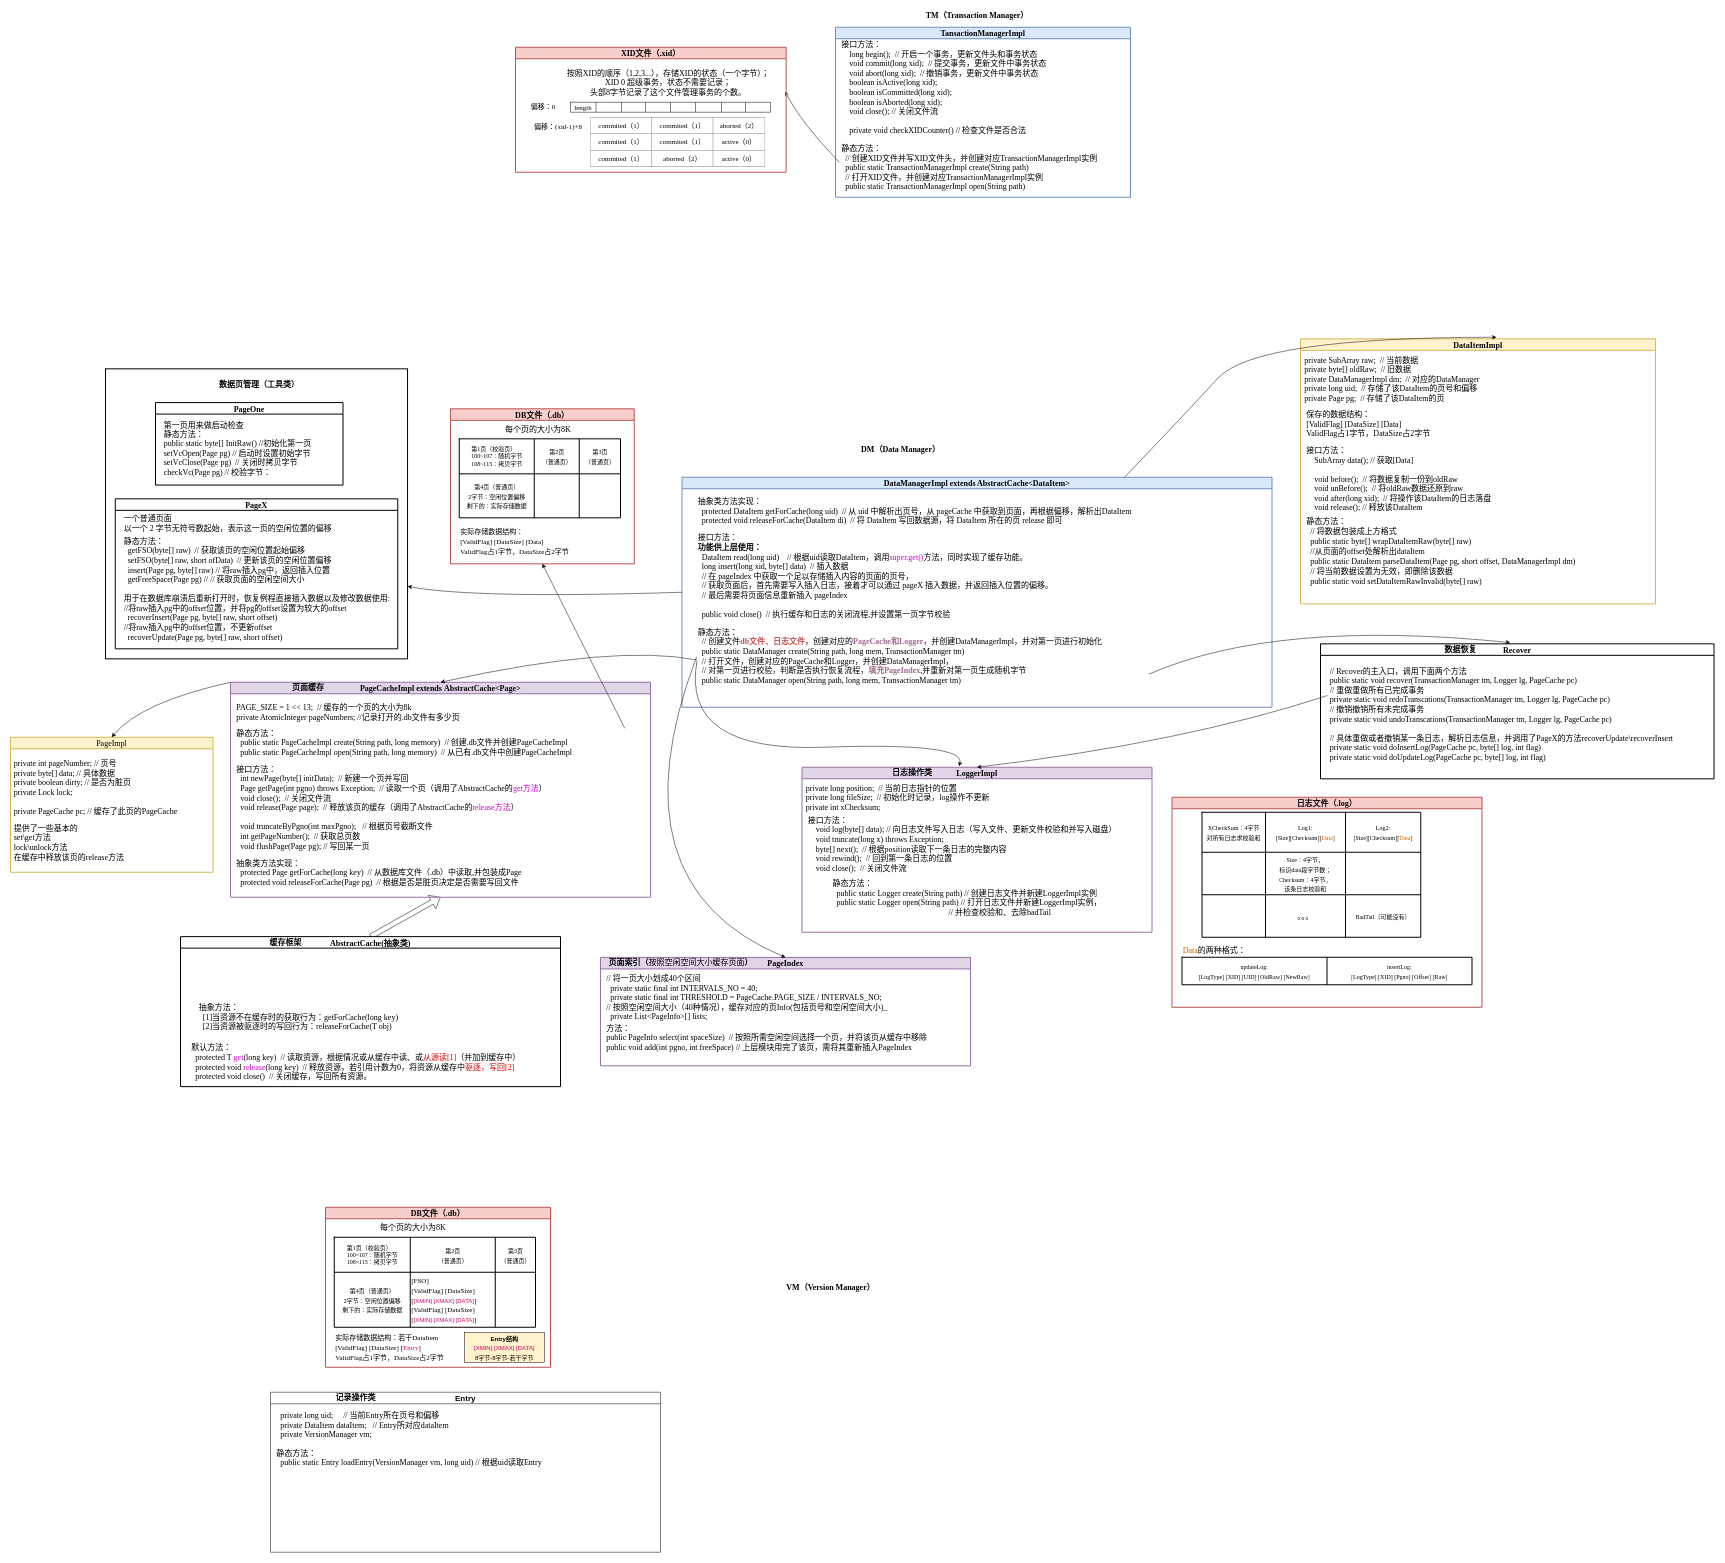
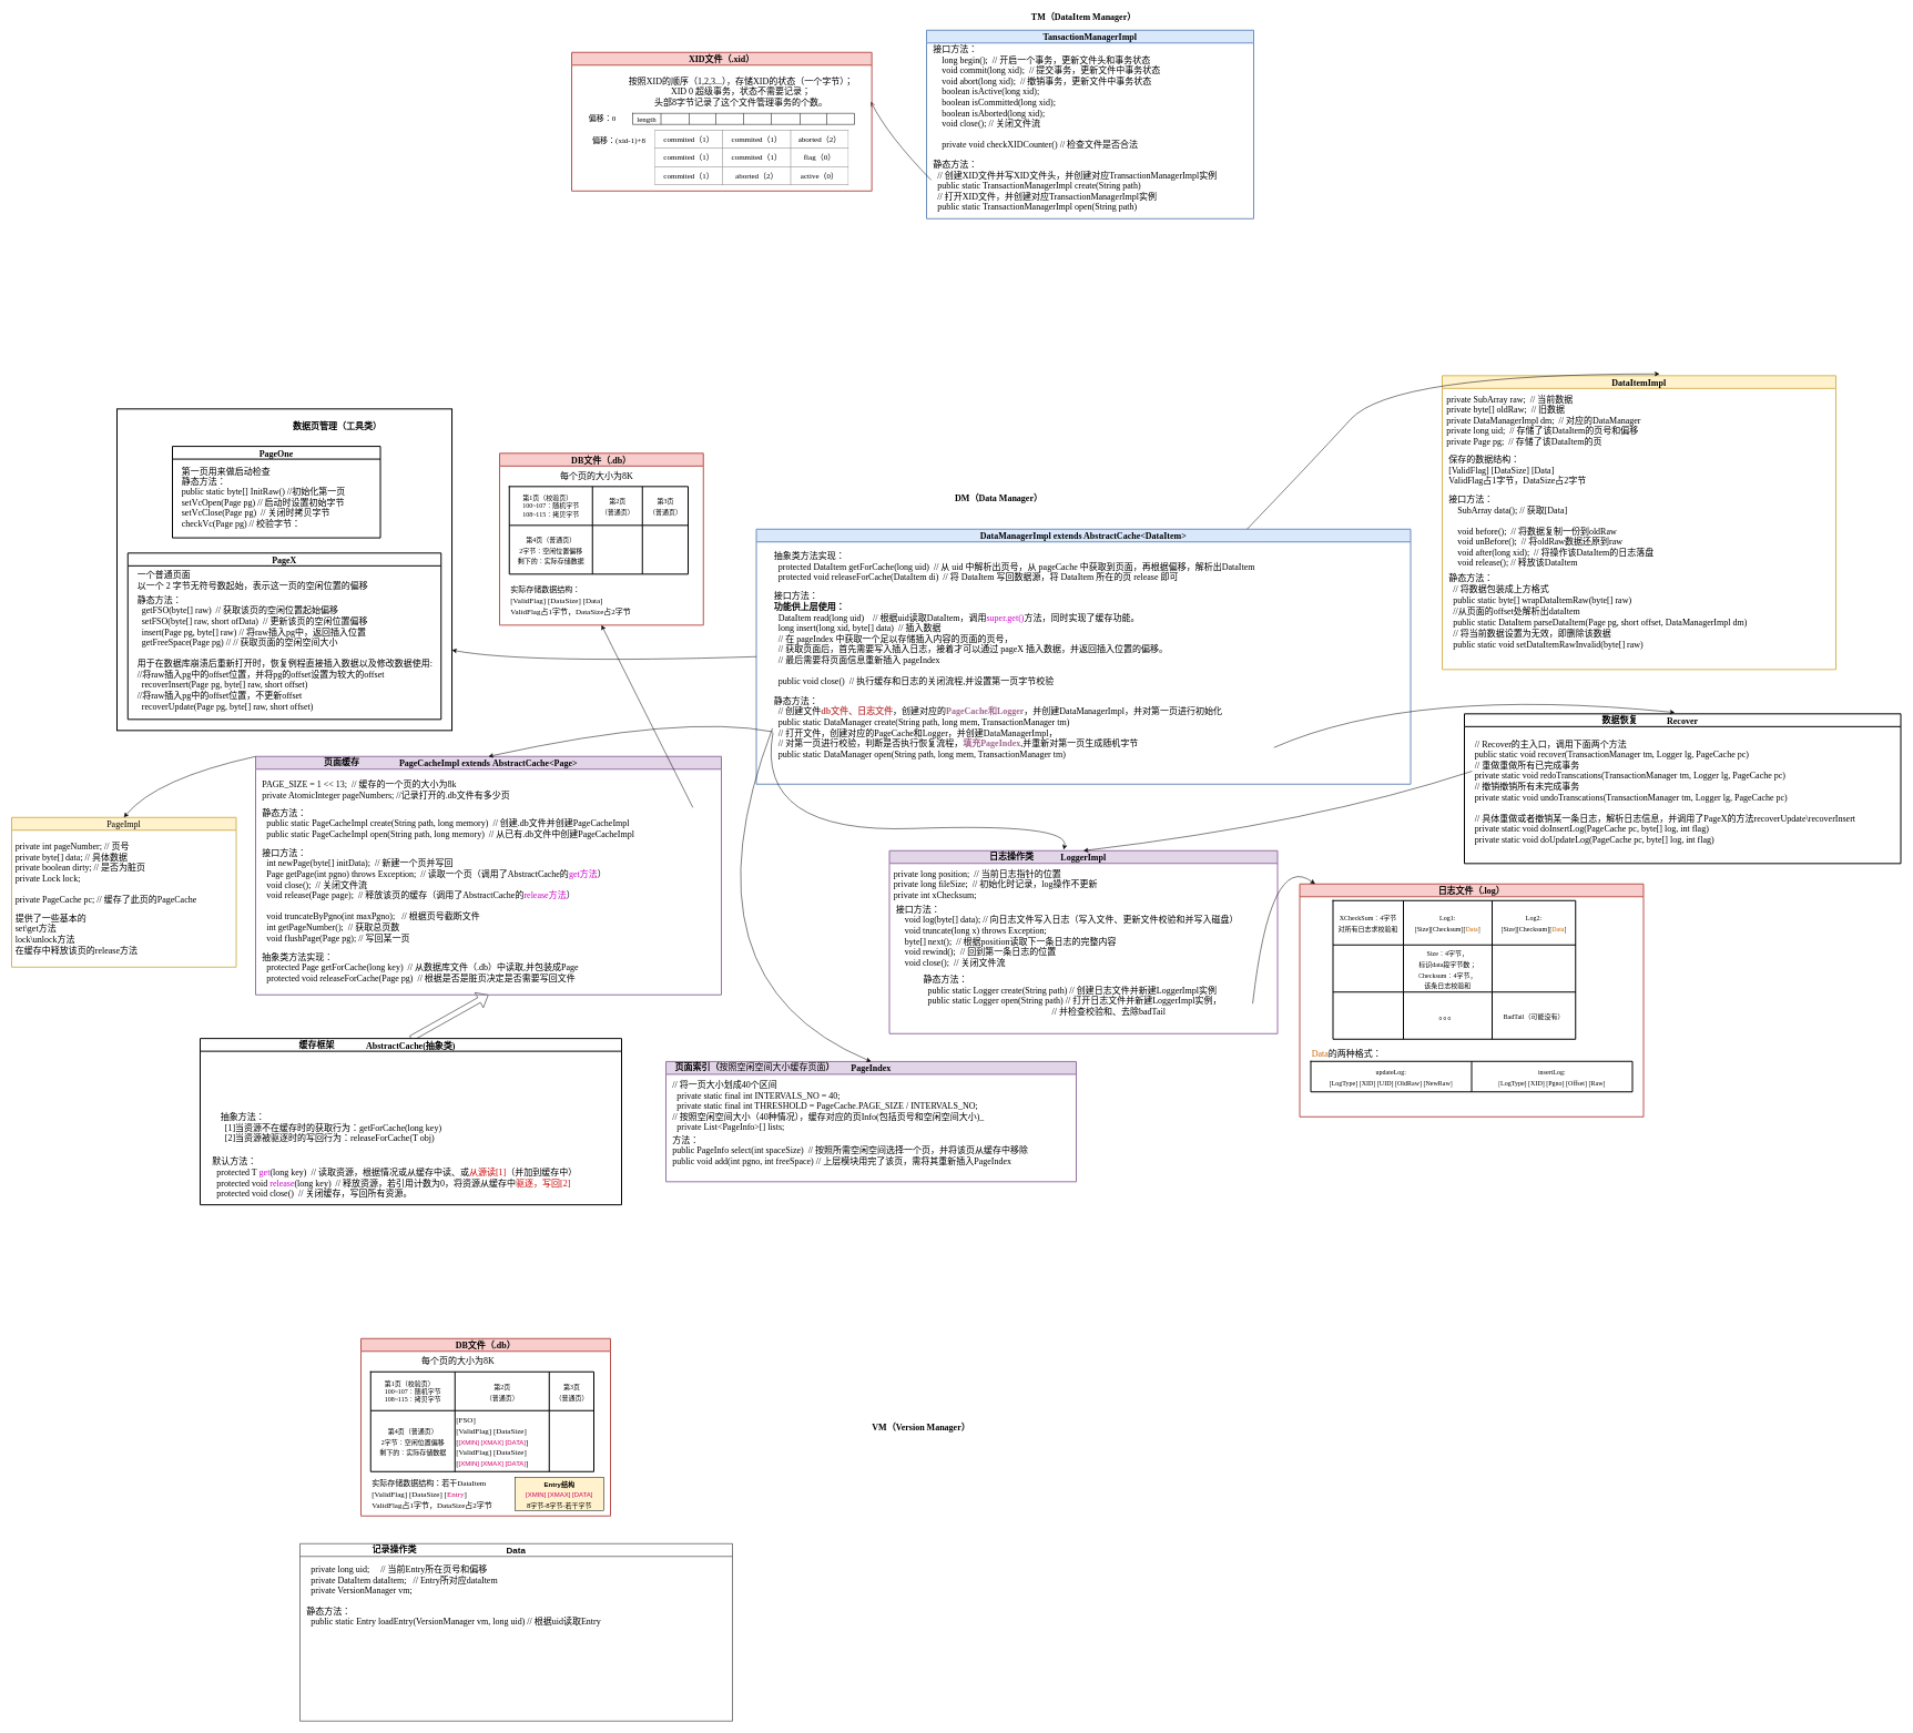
- <mxCell id="2" value="&lt;font style=&quot;font-size: 16px&quot; face=&quot;Verdana&quot;&gt;&lt;b&gt;TM（Transaction Manager）&lt;/b&gt;&lt;/font&gt;" style="text;html=1;align=center;verticalAlign=middle;resizable=0;points=[];autosize=1;strokeColor=none;fillColor=none;" parent="1" vertex="1"><mxGeometry x="1823" y="20" width="260" height="20" as="geometry" /></mxCell>
+ <mxCell id="2" value="&lt;font style=&quot;font-size: 16px&quot; face=&quot;Verdana&quot;&gt;&lt;b&gt;TM（DataItem Manager）&lt;/b&gt;&lt;/font&gt;" style="text;html=1;align=center;verticalAlign=middle;resizable=0;points=[];autosize=1;strokeColor=none;fillColor=none;" parent="1" vertex="1"><mxGeometry x="1823" y="20" width="260" height="20" as="geometry" /></mxCell>
- <mxCell id="4" value="&lt;table border=&quot;1&quot; width=&quot;100%&quot; style=&quot;width: 100% ; height: 100% ; border-collapse: collapse ; font-size: 14px&quot;&gt;&lt;tbody&gt;&lt;tr&gt;&lt;td align=&quot;center&quot;&gt;&lt;font style=&quot;font-size: 14px&quot;&gt;commited（1）&lt;/font&gt;&lt;/td&gt;&lt;td align=&quot;center&quot;&gt;&lt;font style=&quot;font-size: 14px&quot;&gt;commited&lt;/font&gt;（1）&lt;/td&gt;&lt;td align=&quot;center&quot;&gt;&lt;font style=&quot;font-size: 14px&quot;&gt;aborted&lt;/font&gt;（2）&lt;/td&gt;&lt;/tr&gt;&lt;tr&gt;&lt;td align=&quot;center&quot;&gt;commited（1）&lt;br&gt;&lt;/td&gt;&lt;td align=&quot;center&quot;&gt;commited（1）&lt;br&gt;&lt;/td&gt;&lt;td align=&quot;center&quot;&gt;&lt;font style=&quot;font-size: 14px&quot;&gt;active（0）&lt;/font&gt;&lt;/td&gt;&lt;/tr&gt;&lt;tr&gt;&lt;td align=&quot;center&quot;&gt;commited（1）&lt;br&gt;&lt;/td&gt;&lt;td align=&quot;center&quot;&gt;&lt;font style=&quot;font-size: 14px&quot;&gt;aborted（2）&lt;/font&gt;&lt;/td&gt;&lt;td align=&quot;center&quot;&gt;active（0）&lt;/td&gt;&lt;/tr&gt;&lt;/tbody&gt;&lt;/table&gt;" style="text;html=1;strokeColor=none;fillColor=none;overflow=fill;fontFamily=Verdana;fontSize=16;" parent="3" vertex="1"><mxGeometry x="150" y="140" width="350" height="100" as="geometry" /></mxCell>
+ <mxCell id="4" value="&lt;table border=&quot;1&quot; width=&quot;100%&quot; style=&quot;width: 100% ; height: 100% ; border-collapse: collapse ; font-size: 14px&quot;&gt;&lt;tbody&gt;&lt;tr&gt;&lt;td align=&quot;center&quot;&gt;&lt;font style=&quot;font-size: 14px&quot;&gt;commited（1）&lt;/font&gt;&lt;/td&gt;&lt;td align=&quot;center&quot;&gt;&lt;font style=&quot;font-size: 14px&quot;&gt;commited&lt;/font&gt;（1）&lt;/td&gt;&lt;td align=&quot;center&quot;&gt;&lt;font style=&quot;font-size: 14px&quot;&gt;aborted&lt;/font&gt;（2）&lt;/td&gt;&lt;/tr&gt;&lt;tr&gt;&lt;td align=&quot;center&quot;&gt;commited（1）&lt;br&gt;&lt;/td&gt;&lt;td align=&quot;center&quot;&gt;commited（1）&lt;br&gt;&lt;/td&gt;&lt;td align=&quot;center&quot;&gt;&lt;font style=&quot;font-size: 14px&quot;&gt;flag（0）&lt;/font&gt;&lt;/td&gt;&lt;/tr&gt;&lt;tr&gt;&lt;td align=&quot;center&quot;&gt;commited（1）&lt;br&gt;&lt;/td&gt;&lt;td align=&quot;center&quot;&gt;&lt;font style=&quot;font-size: 14px&quot;&gt;aborted（2）&lt;/font&gt;&lt;/td&gt;&lt;td align=&quot;center&quot;&gt;active（0）&lt;/td&gt;&lt;/tr&gt;&lt;/tbody&gt;&lt;/table&gt;" style="text;html=1;strokeColor=none;fillColor=none;overflow=fill;fontFamily=Verdana;fontSize=16;" parent="3" vertex="1"><mxGeometry x="150" y="140" width="350" height="100" as="geometry" /></mxCell>
- <mxCell id="98" value="&lt;span style=&quot;font-size: 16px&quot;&gt;&lt;b&gt;数据页管理（工具类）&lt;/b&gt;&lt;/span&gt;" style="text;html=1;align=center;verticalAlign=middle;resizable=0;points=[];autosize=1;strokeColor=none;fillColor=none;fontSize=14;fontFamily=Verdana;" parent="96" vertex="1"><mxGeometry x="216.58" y="20" width="180" height="20" as="geometry" /></mxCell>
+ <mxCell id="98" value="&lt;span style=&quot;font-size: 16px&quot;&gt;&lt;b&gt;数据页管理（工具类）&lt;/b&gt;&lt;/span&gt;" style="text;html=1;align=center;verticalAlign=middle;resizable=0;points=[];autosize=1;strokeColor=none;fillColor=none;fontSize=14;fontFamily=Verdana;" parent="96" vertex="1"><mxGeometry x="306.58" y="20" width="180" height="20" as="geometry" /></mxCell>
+ <mxCell id="92" value="" style="curved=1;endArrow=classic;html=1;rounded=0;fontFamily=Verdana;fontSize=16;fontColor=#CC00CC;exitX=1.008;exitY=0.559;exitDx=0;exitDy=0;exitPerimeter=0;" parent="1" source="67" target="46" edge="1"><mxGeometry width="50" height="50" relative="1" as="geometry"><mxPoint x="1714.08" y="1757.18" as="sourcePoint" /><mxPoint x="1764.08" y="1707.18" as="targetPoint" /><Array as="points"><mxPoint x="2290" y="1534" /></Array></mxGeometry></mxCell>
- <mxCell id="109" value="Entry" style="swimlane;fontSize=16;" vertex="1" parent="1"><mxGeometry x="540" y="2784" width="780" height="320" as="geometry" /></mxCell>
+ <mxCell id="109" value="Data" style="swimlane;fontSize=16;" vertex="1" parent="1"><mxGeometry x="540" y="2784" width="780" height="320" as="geometry" /></mxCell>
